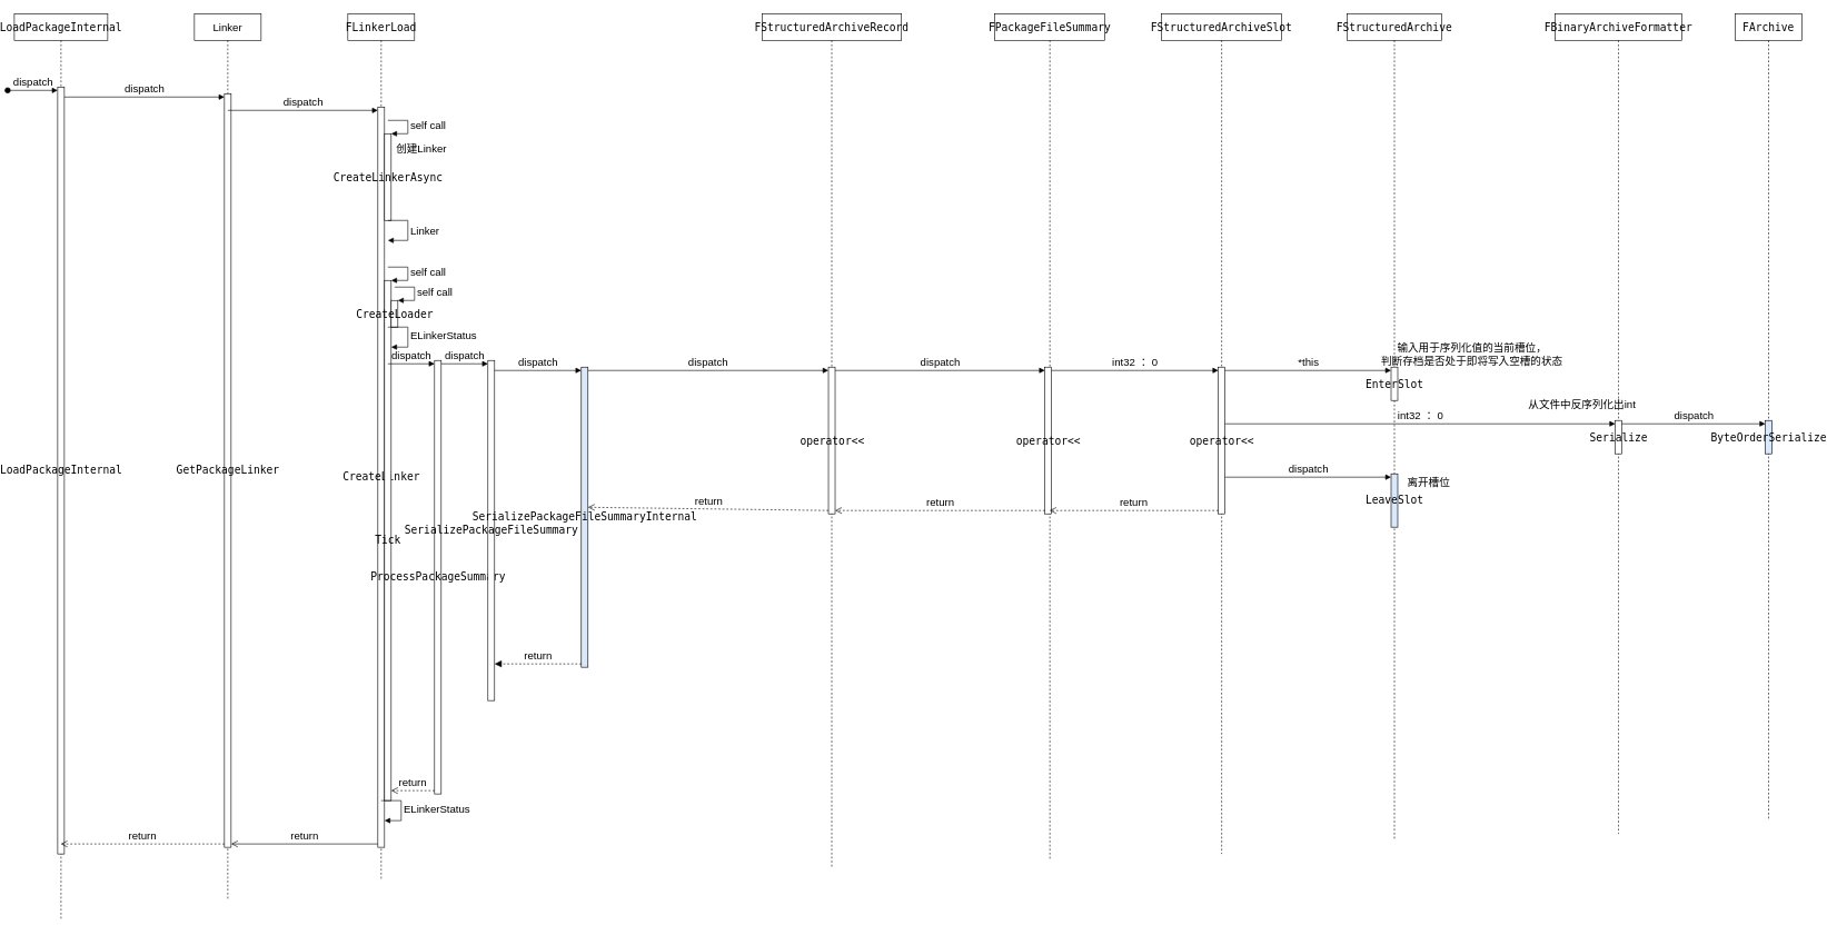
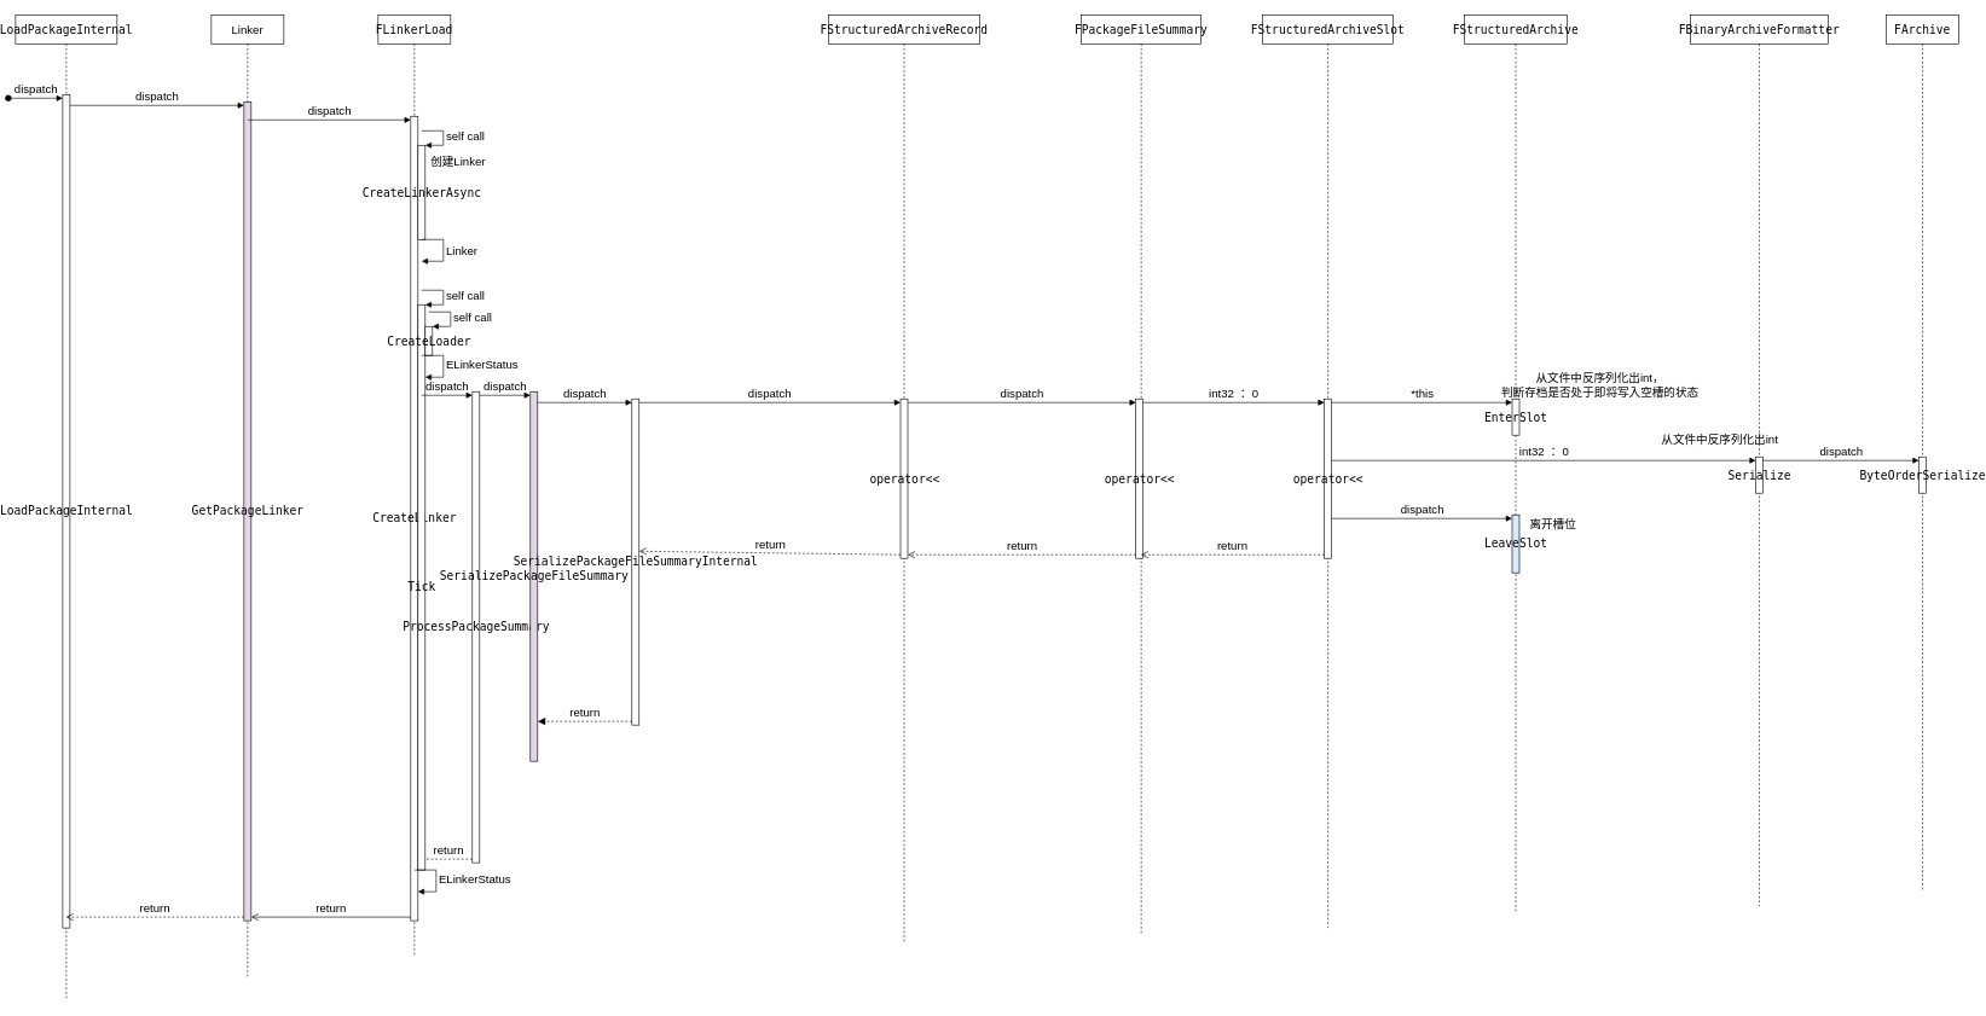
- <mxCell id="49" value="输入用于序列化值的当前槽位，&lt;div&gt;判断存档是否处于即将写入空槽的状态&lt;/div&gt;" style="text;html=1;align=center;verticalAlign=middle;resizable=0;points=[];autosize=1;strokeColor=none;fillColor=none;fontColor=#000000;labelBackgroundColor=none;fontSize=16;" vertex="1" parent="1"><mxGeometry x="2055" y="505" width="300" height="50" as="geometry" /></mxCell>
+ <mxCell id="49" value="从文件中反序列化出int，&lt;div&gt;判断存档是否处于即将写入空槽的状态&lt;/div&gt;" style="text;html=1;align=center;verticalAlign=middle;resizable=0;points=[];autosize=1;strokeColor=none;fillColor=none;fontColor=#000000;labelBackgroundColor=none;fontSize=16;" vertex="1" parent="1"><mxGeometry x="2055" y="505" width="300" height="50" as="geometry" /></mxCell>
- <mxCell id="55" value="&lt;div&gt;&lt;pre style=&quot;font-family: &amp;quot;JetBrains Mono&amp;quot;, monospace;&quot;&gt;ByteOrderSerialize&lt;/pre&gt;&lt;/div&gt;" style="html=1;points=[[0,0,0,0,5],[0,1,0,0,-5],[1,0,0,0,5],[1,1,0,0,-5]];perimeter=orthogonalPerimeter;outlineConnect=0;targetShapes=umlLifeline;portConstraint=eastwest;newEdgeStyle={&quot;curved&quot;:0,&quot;rounded&quot;:0};fontColor=#000000;labelBackgroundColor=none;fontSize=16;fillColor=#dae8fc;" vertex="1" parent="54"><mxGeometry x="45" y="610" width="10" height="50" as="geometry" /></mxCell>
+ <mxCell id="55" value="&lt;div&gt;&lt;pre style=&quot;font-family: &amp;quot;JetBrains Mono&amp;quot;, monospace;&quot;&gt;ByteOrderSerialize&lt;/pre&gt;&lt;/div&gt;" style="html=1;points=[[0,0,0,0,5],[0,1,0,0,-5],[1,0,0,0,5],[1,1,0,0,-5]];perimeter=orthogonalPerimeter;outlineConnect=0;targetShapes=umlLifeline;portConstraint=eastwest;newEdgeStyle={&quot;curved&quot;:0,&quot;rounded&quot;:0};fontColor=#000000;labelBackgroundColor=none;fontSize=16;" vertex="1" parent="54"><mxGeometry x="45" y="610" width="10" height="50" as="geometry" /></mxCell>
- <mxCell id="6" value="&lt;div&gt;&lt;pre style=&quot;font-family: &amp;quot;JetBrains Mono&amp;quot;, monospace;&quot;&gt;&lt;div&gt;&lt;pre style=&quot;font-family: &amp;quot;JetBrains Mono&amp;quot;, monospace;&quot;&gt;GetPackageLinker&lt;/pre&gt;&lt;/div&gt;&lt;/pre&gt;&lt;/div&gt;" style="html=1;points=[[0,0,0,0,5],[0,1,0,0,-5],[1,0,0,0,5],[1,1,0,0,-5]];perimeter=orthogonalPerimeter;outlineConnect=0;targetShapes=umlLifeline;portConstraint=eastwest;newEdgeStyle={&quot;curved&quot;:0,&quot;rounded&quot;:0};fontColor=#000000;labelBackgroundColor=none;fontSize=16;" vertex="1" parent="5"><mxGeometry x="45" y="120" width="10" height="1130" as="geometry" /></mxCell>
+ <mxCell id="6" value="&lt;div&gt;&lt;pre style=&quot;font-family: &amp;quot;JetBrains Mono&amp;quot;, monospace;&quot;&gt;&lt;div&gt;&lt;pre style=&quot;font-family: &amp;quot;JetBrains Mono&amp;quot;, monospace;&quot;&gt;GetPackageLinker&lt;/pre&gt;&lt;/div&gt;&lt;/pre&gt;&lt;/div&gt;" style="html=1;points=[[0,0,0,0,5],[0,1,0,0,-5],[1,0,0,0,5],[1,1,0,0,-5]];perimeter=orthogonalPerimeter;outlineConnect=0;targetShapes=umlLifeline;portConstraint=eastwest;newEdgeStyle={&quot;curved&quot;:0,&quot;rounded&quot;:0};fontColor=#000000;labelBackgroundColor=none;fontSize=16;fillColor=#e1d5e7;" vertex="1" parent="5"><mxGeometry x="45" y="120" width="10" height="1130" as="geometry" /></mxCell>
- <mxCell id="28" value="&lt;div&gt;&lt;pre style=&quot;font-family: &amp;quot;JetBrains Mono&amp;quot;, monospace;&quot;&gt;SerializePackageFileSummaryInternal&lt;/pre&gt;&lt;/div&gt;" style="html=1;points=[[0,0,0,0,5],[0,1,0,0,-5],[1,0,0,0,5],[1,1,0,0,-5]];perimeter=orthogonalPerimeter;outlineConnect=0;targetShapes=umlLifeline;portConstraint=eastwest;newEdgeStyle={&quot;curved&quot;:0,&quot;rounded&quot;:0};fontColor=#000000;labelBackgroundColor=none;fontSize=16;fillColor=#dae8fc;" vertex="1" parent="1"><mxGeometry x="870" y="550" width="10" height="450" as="geometry" /></mxCell>
+ <mxCell id="28" value="&lt;div&gt;&lt;pre style=&quot;font-family: &amp;quot;JetBrains Mono&amp;quot;, monospace;&quot;&gt;SerializePackageFileSummaryInternal&lt;/pre&gt;&lt;/div&gt;" style="html=1;points=[[0,0,0,0,5],[0,1,0,0,-5],[1,0,0,0,5],[1,1,0,0,-5]];perimeter=orthogonalPerimeter;outlineConnect=0;targetShapes=umlLifeline;portConstraint=eastwest;newEdgeStyle={&quot;curved&quot;:0,&quot;rounded&quot;:0};fontColor=#000000;labelBackgroundColor=none;fontSize=16;" vertex="1" parent="1"><mxGeometry x="870" y="550" width="10" height="450" as="geometry" /></mxCell>
- <mxCell id="26" value="&lt;div&gt;&lt;pre style=&quot;font-family: &amp;quot;JetBrains Mono&amp;quot;, monospace;&quot;&gt;SerializePackageFileSummary&lt;/pre&gt;&lt;/div&gt;" style="html=1;points=[[0,0,0,0,5],[0,1,0,0,-5],[1,0,0,0,5],[1,1,0,0,-5]];perimeter=orthogonalPerimeter;outlineConnect=0;targetShapes=umlLifeline;portConstraint=eastwest;newEdgeStyle={&quot;curved&quot;:0,&quot;rounded&quot;:0};fontColor=#000000;labelBackgroundColor=none;fontSize=16;" vertex="1" parent="1"><mxGeometry x="730" y="540" width="10" height="510" as="geometry" /></mxCell>
+ <mxCell id="26" value="&lt;div&gt;&lt;pre style=&quot;font-family: &amp;quot;JetBrains Mono&amp;quot;, monospace;&quot;&gt;SerializePackageFileSummary&lt;/pre&gt;&lt;/div&gt;" style="html=1;points=[[0,0,0,0,5],[0,1,0,0,-5],[1,0,0,0,5],[1,1,0,0,-5]];perimeter=orthogonalPerimeter;outlineConnect=0;targetShapes=umlLifeline;portConstraint=eastwest;newEdgeStyle={&quot;curved&quot;:0,&quot;rounded&quot;:0};fontColor=#000000;labelBackgroundColor=none;fontSize=16;fillColor=#e1d5e7;" vertex="1" parent="1"><mxGeometry x="730" y="540" width="10" height="510" as="geometry" /></mxCell>
- <mxCell id="25" value="return" style="html=1;verticalAlign=bottom;endArrow=open;dashed=1;endSize=8;curved=0;rounded=0;exitX=0;exitY=1;exitDx=0;exitDy=-5;fontColor=#000000;labelBackgroundColor=none;fontSize=16;" edge="1" source="23" parent="1" target="13"><mxGeometry relative="1" as="geometry"><mxPoint x="580" y="615" as="targetPoint" /></mxGeometry></mxCell>
+ <mxCell id="25" value="return" style="html=1;verticalAlign=bottom;endArrow=none;dashed=1;endSize=8;curved=0;rounded=0;exitX=0;exitY=1;exitDx=0;exitDy=-5;fontColor=#000000;labelBackgroundColor=none;fontSize=16;" edge="1" source="23" parent="1" target="13"><mxGeometry relative="1" as="geometry"><mxPoint x="580" y="615" as="targetPoint" /></mxGeometry></mxCell>
